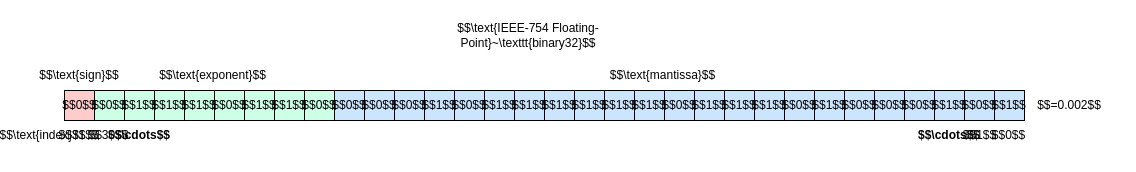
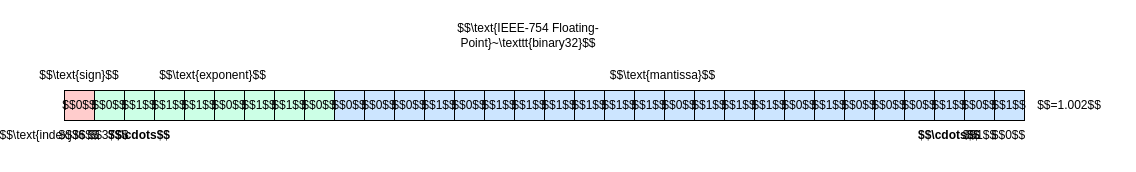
- <mxCell id="45" value="$$=0.002$$" style="text;html=1;align=center;verticalAlign=middle;whiteSpace=wrap;rounded=0;" vertex="1" parent="1"><mxGeometry x="1021" y="90" width="90" height="30" as="geometry" /></mxCell>
+ <mxCell id="45" value="$$=1.002$$" style="text;html=1;align=center;verticalAlign=middle;whiteSpace=wrap;rounded=0;" vertex="1" parent="1"><mxGeometry x="1021" y="90" width="90" height="30" as="geometry" /></mxCell>
- <mxCell id="38" value="$$31$$" style="text;html=1;align=center;verticalAlign=middle;whiteSpace=wrap;rounded=0;" vertex="1" parent="1"><mxGeometry x="61" y="120" width="29" height="30" as="geometry" /></mxCell>
+ <mxCell id="38" value="$$36$$" style="text;html=1;align=center;verticalAlign=middle;whiteSpace=wrap;rounded=0;" vertex="1" parent="1"><mxGeometry x="61" y="120" width="29" height="30" as="geometry" /></mxCell>
- <mxCell id="40" value="$$30$$" style="text;html=1;align=center;verticalAlign=middle;whiteSpace=wrap;rounded=0;" vertex="1" parent="1"><mxGeometry x="91" y="120" width="29" height="30" as="geometry" /></mxCell>
+ <mxCell id="40" value="$$37$$" style="text;html=1;align=center;verticalAlign=middle;whiteSpace=wrap;rounded=0;" vertex="1" parent="1"><mxGeometry x="91" y="120" width="29" height="30" as="geometry" /></mxCell>
